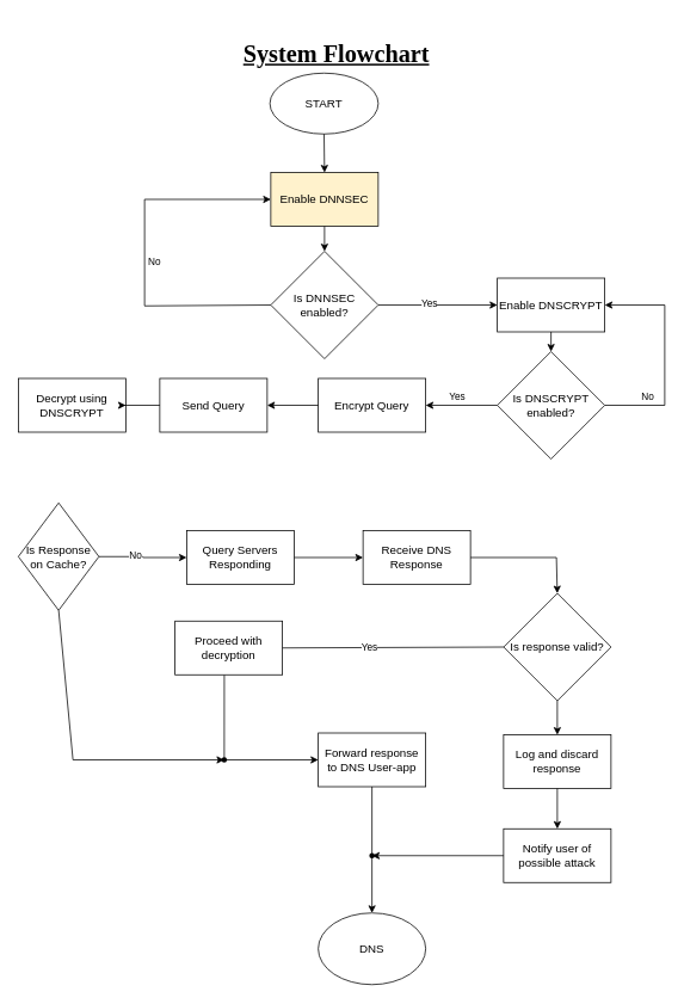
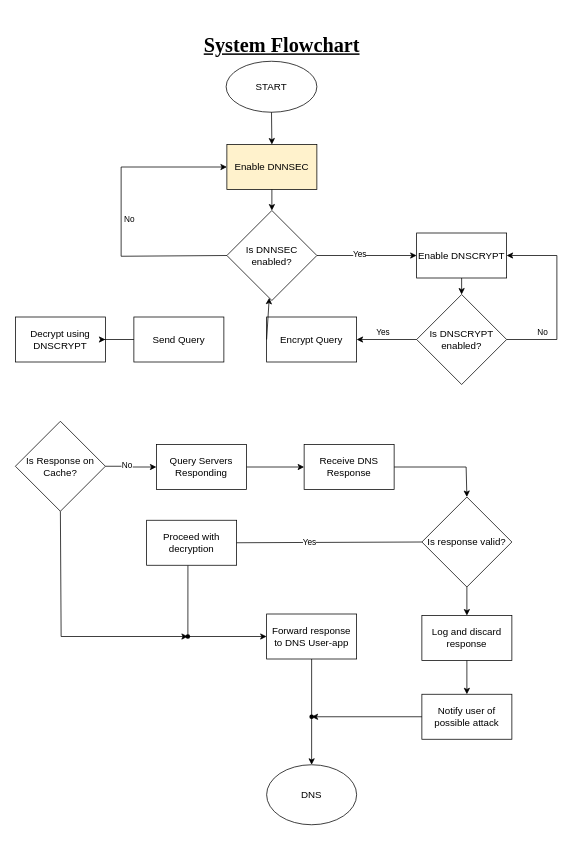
- <mxCell id="39" value="" style="endArrow=classic;html=1;rounded=0;exitX=0;exitY=0.5;exitDx=0;exitDy=0;entryX=1;entryY=0.5;entryDx=0;entryDy=0;" parent="1" source="20" target="38" edge="1"><mxGeometry width="50" height="50" relative="1" as="geometry"><mxPoint x="375" y="532" as="sourcePoint" /><mxPoint x="425" y="482" as="targetPoint" /></mxGeometry></mxCell>
+ <mxCell id="39" value="" style="endArrow=classic;html=1;rounded=0;exitX=0;exitY=0.5;exitDx=0;exitDy=0;" parent="1" source="20" target="3" edge="1"><mxGeometry width="50" height="50" relative="1" as="geometry"><mxPoint x="375" y="532" as="sourcePoint" /><mxPoint x="425" y="482" as="targetPoint" /></mxGeometry></mxCell>
- <mxCell id="10" value="&lt;font style=&quot;font-size: 13px;&quot;&gt;Is Response on Cache?&lt;/font&gt;" style="rhombus;whiteSpace=wrap;html=1;" parent="1" vertex="1"><mxGeometry x="20" y="561" width="90" height="120" as="geometry" /></mxCell>
+ <mxCell id="10" value="&lt;font style=&quot;font-size: 13px;&quot;&gt;Is Response on Cache?&lt;/font&gt;" style="rhombus;whiteSpace=wrap;html=1;" parent="1" vertex="1"><mxGeometry x="20" y="561" width="120" height="120" as="geometry" /></mxCell>
